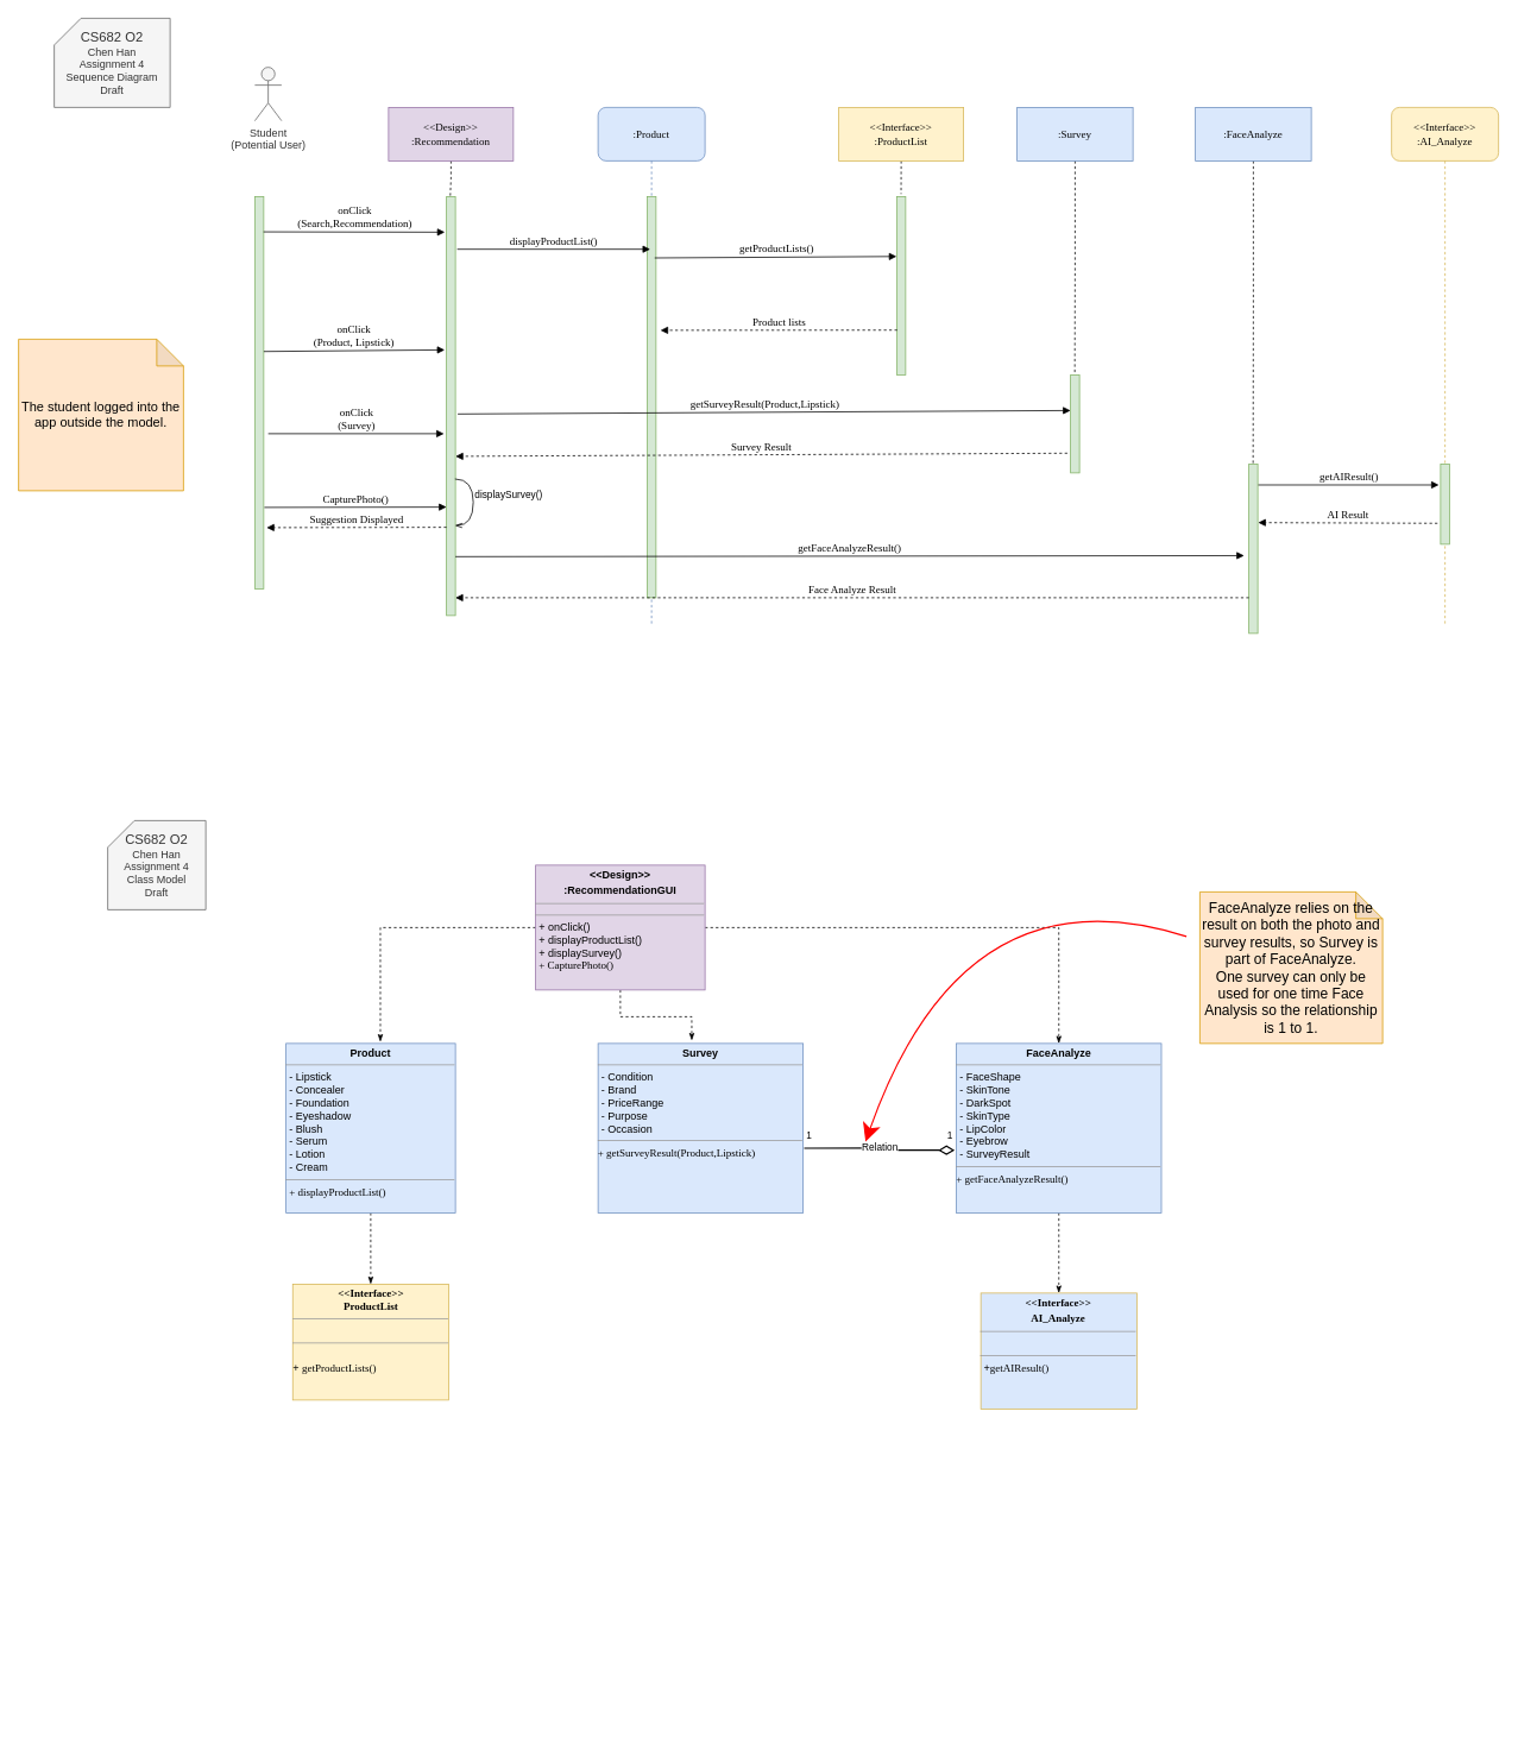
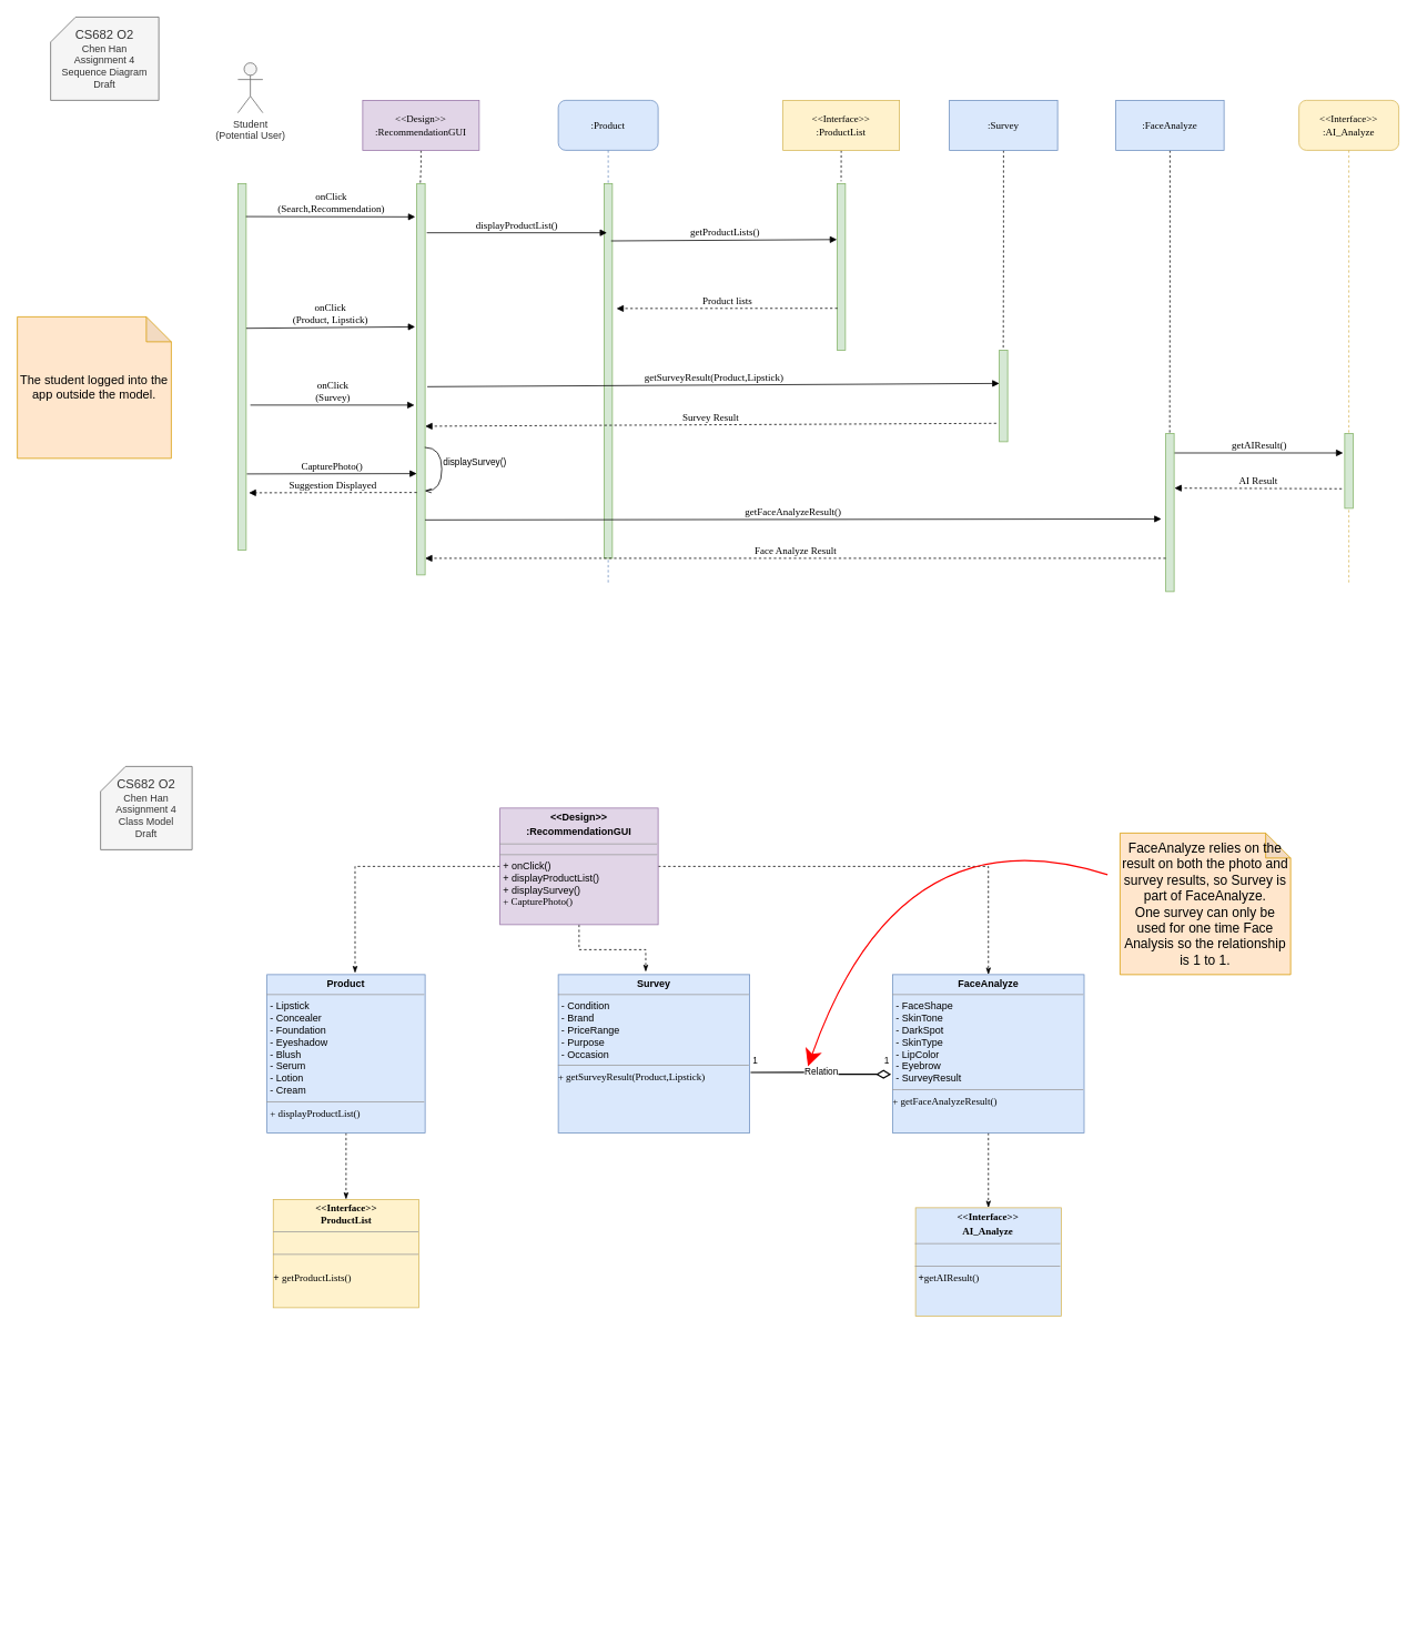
- <mxCell id="7" value="&lt;span style=&quot;font-family: Verdana;&quot;&gt;&amp;lt;&amp;lt;Design&amp;gt;&amp;gt;&lt;/span&gt;&lt;br style=&quot;font-family: Verdana;&quot;&gt;&lt;span style=&quot;font-family: Verdana;&quot;&gt;:Recommendation&lt;/span&gt;" style="text;html=1;strokeColor=#9673a6;fillColor=#e1d5e7;align=center;verticalAlign=middle;whiteSpace=wrap;rounded=0;" parent="1" vertex="1"><mxGeometry x="435" y="120" width="140" height="60" as="geometry" /></mxCell>
+ <mxCell id="7" value="&lt;span style=&quot;font-family: Verdana;&quot;&gt;&amp;lt;&amp;lt;Design&amp;gt;&amp;gt;&lt;/span&gt;&lt;br style=&quot;font-family: Verdana;&quot;&gt;&lt;span style=&quot;font-family: Verdana;&quot;&gt;:RecommendationGUI&lt;/span&gt;" style="text;html=1;strokeColor=#9673a6;fillColor=#e1d5e7;align=center;verticalAlign=middle;whiteSpace=wrap;rounded=0;" parent="1" vertex="1"><mxGeometry x="435" y="120" width="140" height="60" as="geometry" /></mxCell>
